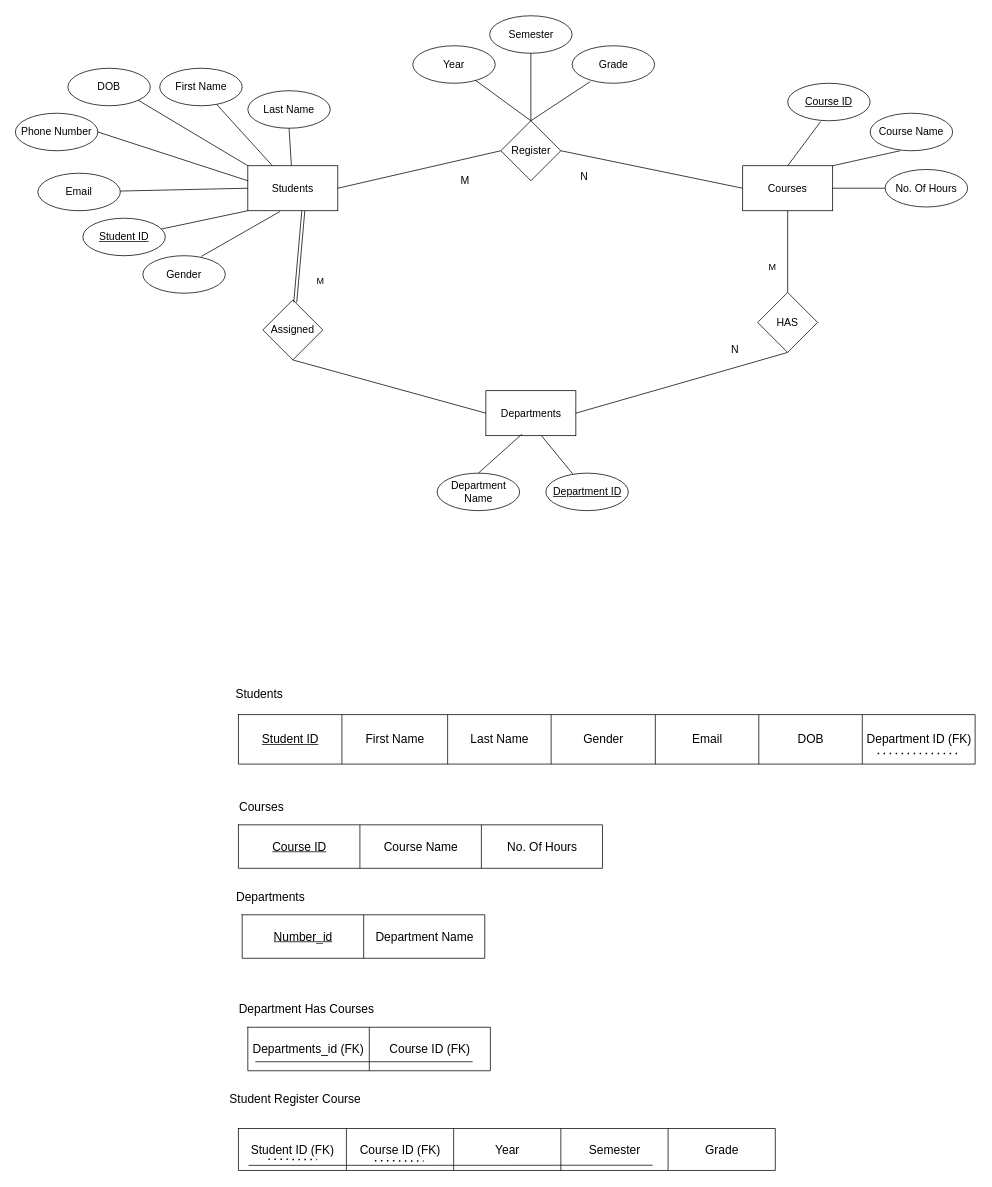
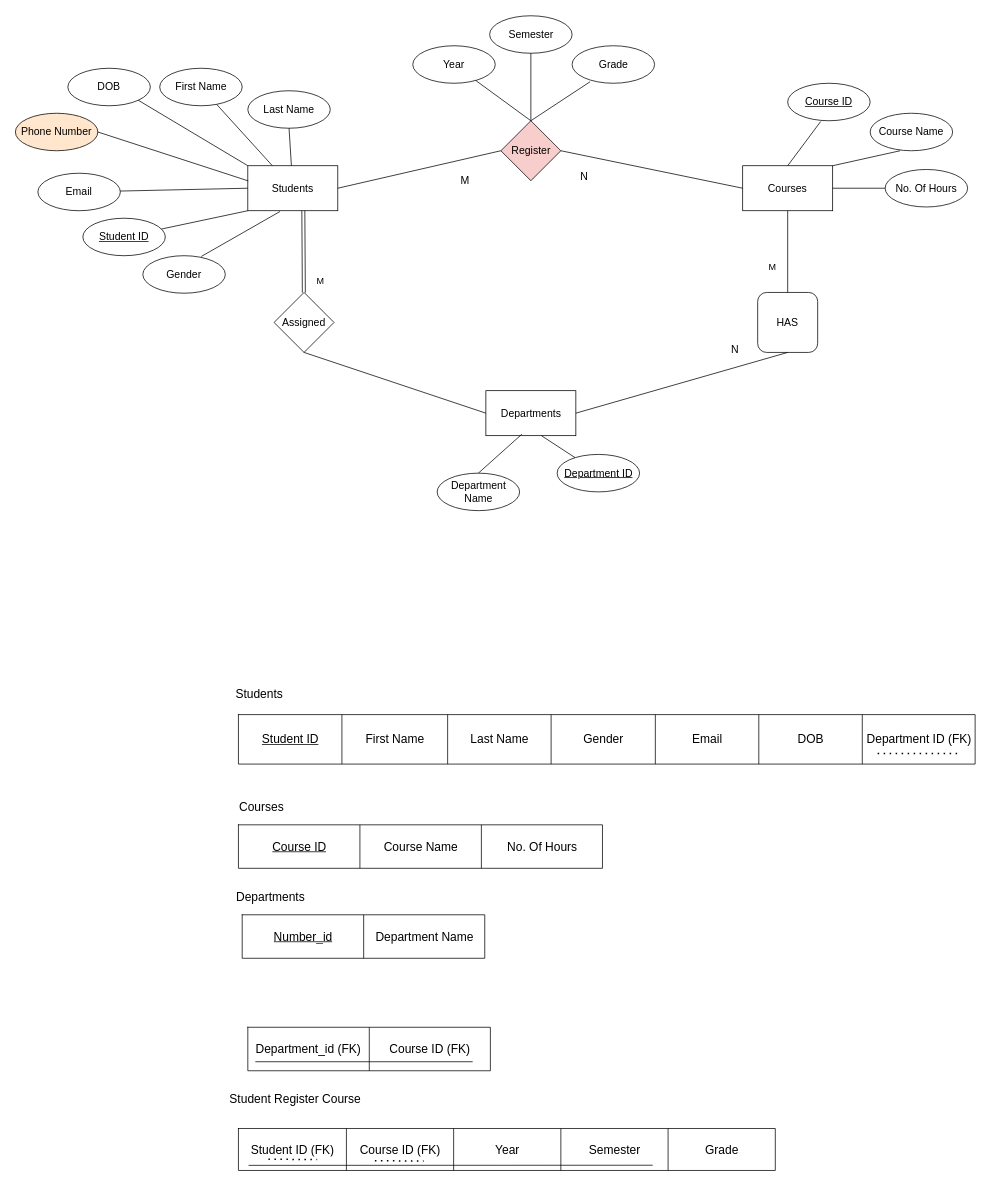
- <mxCell id="41" value="Phone Number" style="ellipse;whiteSpace=wrap;html=1;fontSize=14;" parent="1" vertex="1"><mxGeometry x="20" y="150" width="110" height="50" as="geometry" /></mxCell>
+ <mxCell id="41" value="Phone Number" style="ellipse;whiteSpace=wrap;html=1;fontSize=14;fillColor=#ffe6cc;" parent="1" vertex="1"><mxGeometry x="20" y="150" width="110" height="50" as="geometry" /></mxCell>
- <mxCell id="32" value="Register" style="rhombus;whiteSpace=wrap;html=1;fontSize=14;" parent="1" vertex="1"><mxGeometry x="667.5" y="160" width="80" height="80" as="geometry" /></mxCell>
+ <mxCell id="32" value="Register" style="rhombus;whiteSpace=wrap;html=1;fontSize=14;fillColor=#f8cecc;" parent="1" vertex="1"><mxGeometry x="667.5" y="160" width="80" height="80" as="geometry" /></mxCell>
- <mxCell id="23" value="HAS" style="rhombus;whiteSpace=wrap;html=1;fontSize=14;" parent="1" vertex="1"><mxGeometry x="1010" y="389" width="80" height="80" as="geometry" /></mxCell>
+ <mxCell id="23" value="HAS" style="whiteSpace=wrap;html=1;fontSize=14;rounded=1;" parent="1" vertex="1"><mxGeometry x="1010" y="389" width="80" height="80" as="geometry" /></mxCell>
- <mxCell id="28" value="Assigned" style="rhombus;whiteSpace=wrap;html=1;fontSize=14;" parent="1" vertex="1"><mxGeometry x="350" y="399" width="80" height="80" as="geometry" /></mxCell>
+ <mxCell id="28" value="Assigned" style="rhombus;whiteSpace=wrap;html=1;fontSize=14;" parent="1" vertex="1"><mxGeometry x="365" y="389" width="80" height="80" as="geometry" /></mxCell>
- <mxCell id="19" value="&lt;u style=&quot;font-size: 14px;&quot;&gt;Department ID&lt;/u&gt;" style="ellipse;whiteSpace=wrap;html=1;fontSize=14;" parent="1" vertex="1"><mxGeometry x="727.5" y="630" width="110" height="50" as="geometry" /></mxCell>
+ <mxCell id="19" value="&lt;u style=&quot;font-size: 14px;&quot;&gt;Department ID&lt;/u&gt;" style="ellipse;whiteSpace=wrap;html=1;fontSize=14;" parent="1" vertex="1"><mxGeometry x="742.5" y="605" width="110" height="50" as="geometry" /></mxCell>
- <mxCell id="82" value="Department Has Courses" style="text;html=1;align=center;verticalAlign=middle;resizable=0;points=[];autosize=1;strokeColor=none;fillColor=none;fontSize=16;" parent="1" vertex="1"><mxGeometry x="307.5" y="1330" width="200" height="30" as="geometry" /></mxCell>
- <mxCell id="85" value="Departments_id (FK)" style="shape=partialRectangle;html=1;whiteSpace=wrap;connectable=0;strokeColor=inherit;overflow=hidden;fillColor=none;top=0;left=0;bottom=0;right=0;pointerEvents=1;fontSize=16;" parent="84" vertex="1"><mxGeometry width="162" height="58" as="geometry"><mxRectangle width="162" height="58" as="alternateBounds" /></mxGeometry></mxCell>
+ <mxCell id="85" value="Department_id (FK)" style="shape=partialRectangle;html=1;whiteSpace=wrap;connectable=0;strokeColor=inherit;overflow=hidden;fillColor=none;top=0;left=0;bottom=0;right=0;pointerEvents=1;fontSize=16;" parent="84" vertex="1"><mxGeometry width="162" height="58" as="geometry"><mxRectangle width="162" height="58" as="alternateBounds" /></mxGeometry></mxCell>
